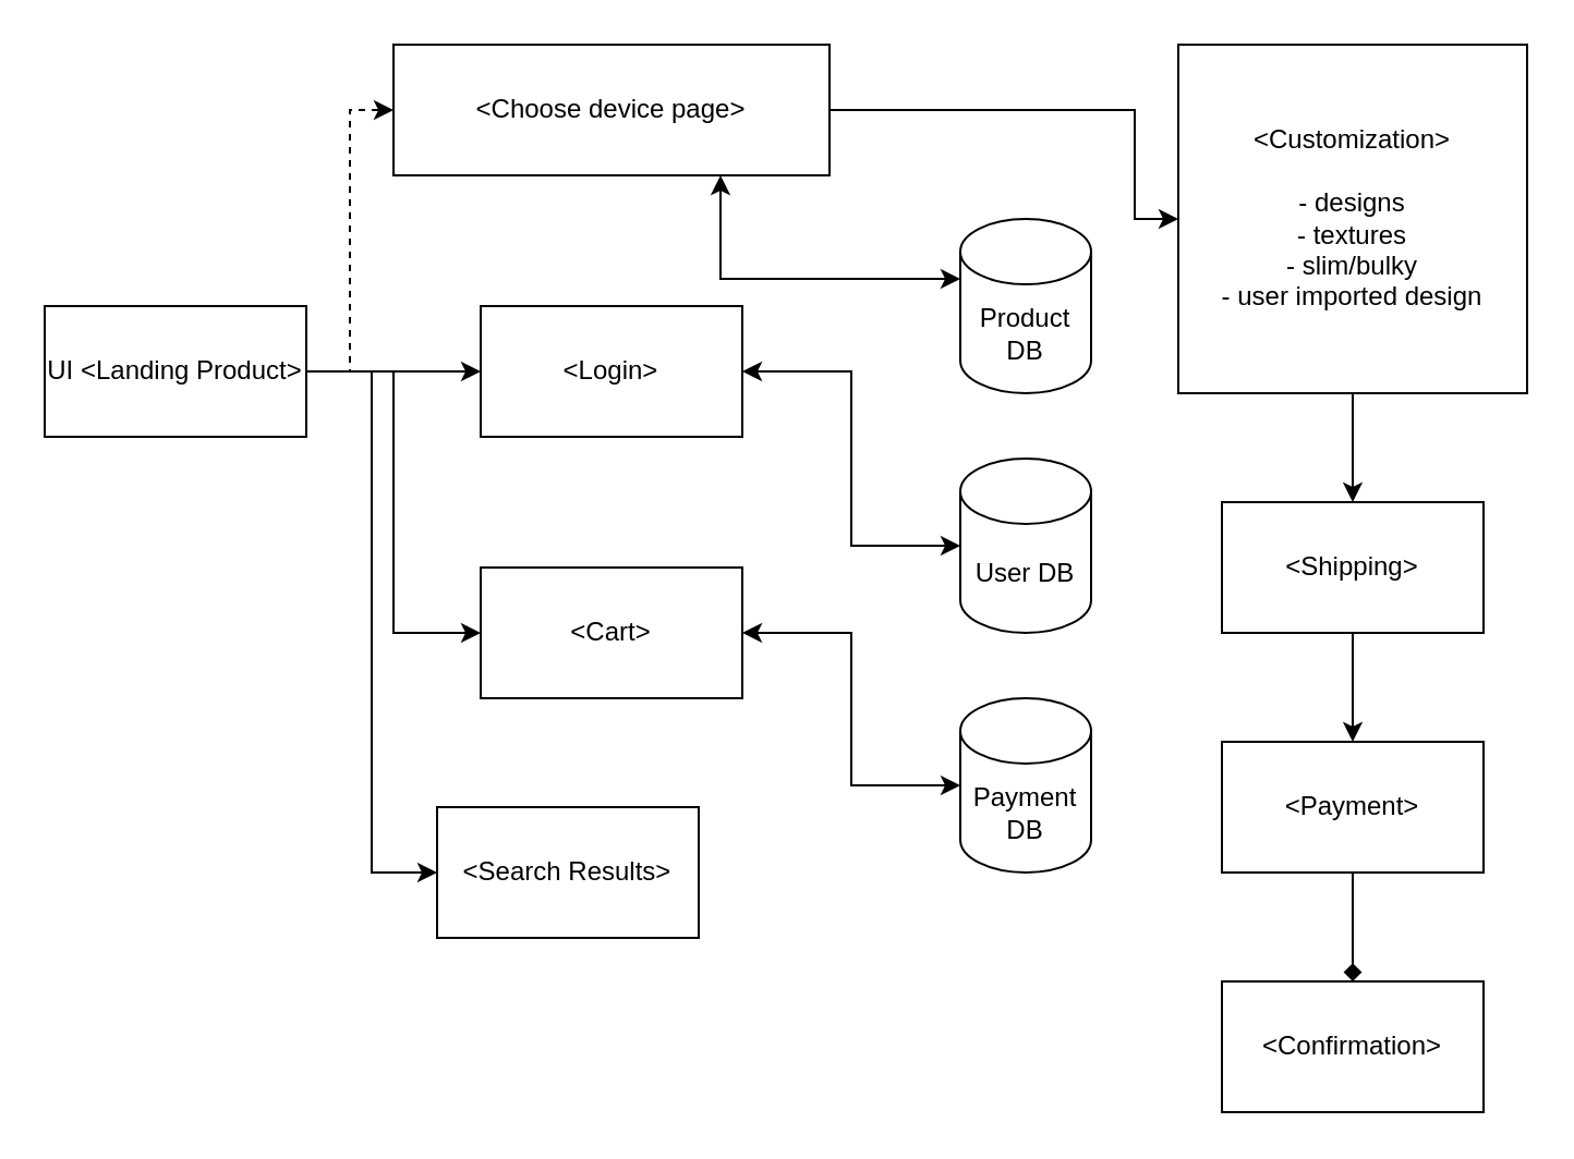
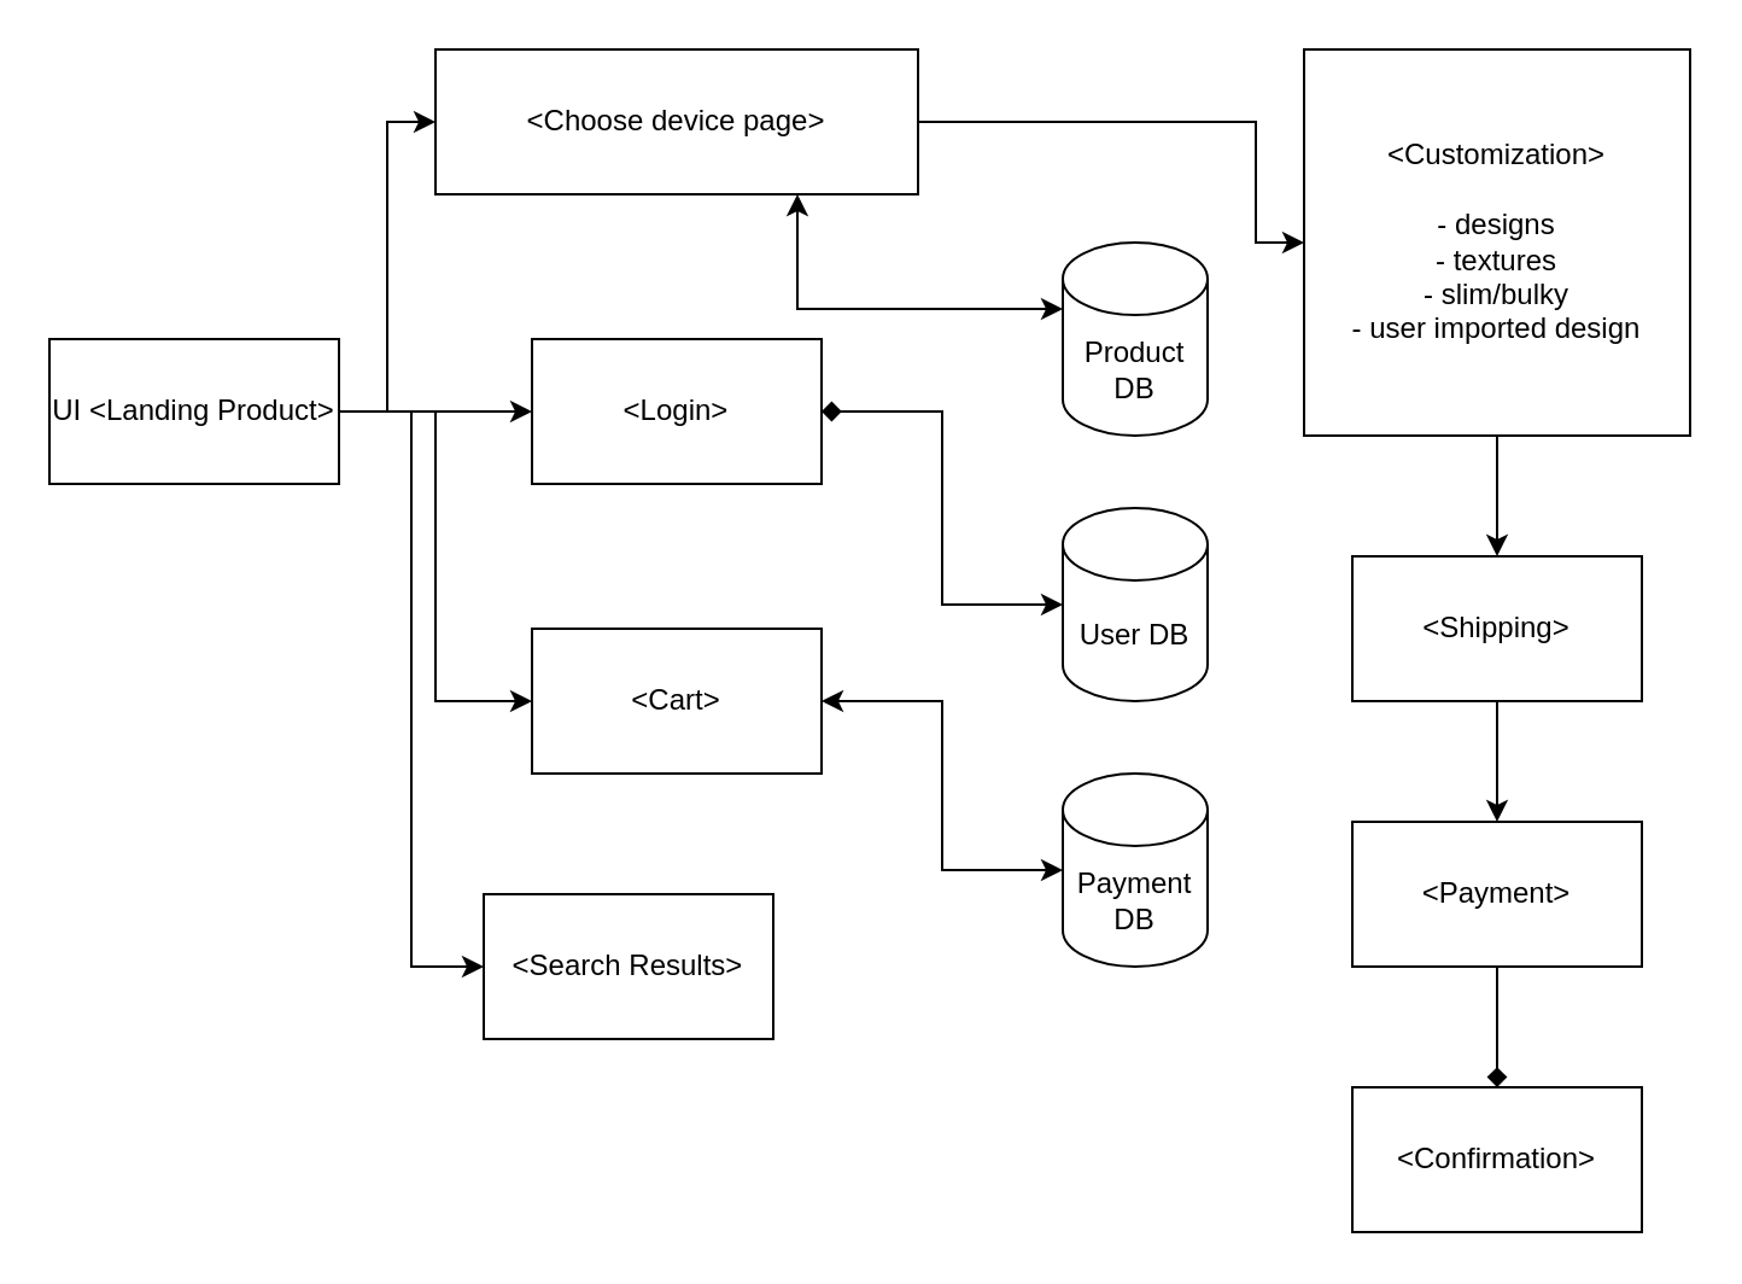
- <mxCell id="2" style="edgeStyle=orthogonalEdgeStyle;rounded=0;orthogonalLoop=1;jettySize=auto;html=1;exitX=1;exitY=0.5;exitDx=0;exitDy=0;entryX=0;entryY=0.5;entryDx=0;entryDy=0;dashed=1;" edge="1" parent="1" source="6" target="8"><mxGeometry relative="1" as="geometry" /></mxCell>
+ <mxCell id="2" style="edgeStyle=orthogonalEdgeStyle;rounded=0;orthogonalLoop=1;jettySize=auto;html=1;exitX=1;exitY=0.5;exitDx=0;exitDy=0;entryX=0;entryY=0.5;entryDx=0;entryDy=0;" edge="1" parent="1" source="6" target="8"><mxGeometry relative="1" as="geometry" /></mxCell>
- <mxCell id="13" style="edgeStyle=orthogonalEdgeStyle;rounded=0;orthogonalLoop=1;jettySize=auto;html=1;exitX=0;exitY=0.5;exitDx=0;exitDy=0;exitPerimeter=0;entryX=1;entryY=0.5;entryDx=0;entryDy=0;startArrow=classic;startFill=1;" edge="1" parent="1" source="14" target="9"><mxGeometry relative="1" as="geometry" /></mxCell>
+ <mxCell id="13" style="edgeStyle=orthogonalEdgeStyle;rounded=0;orthogonalLoop=1;jettySize=auto;html=1;exitX=0;exitY=0.5;exitDx=0;exitDy=0;exitPerimeter=0;entryX=1;entryY=0.5;entryDx=0;entryDy=0;startArrow=classic;startFill=1;endArrow=diamond;" edge="1" parent="1" source="14" target="9"><mxGeometry relative="1" as="geometry" /></mxCell>
